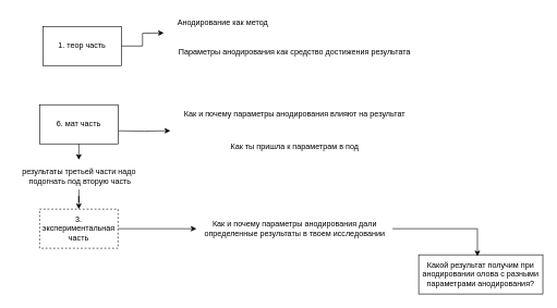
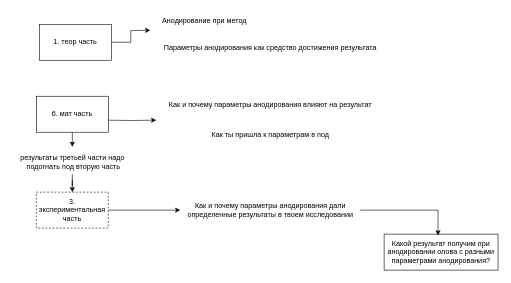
- <mxCell id="9" value="Анодирование как метод" style="text;html=1;align=center;verticalAlign=middle;resizable=0;points=[];autosize=1;strokeColor=none;fillColor=none;" vertex="1" parent="1"><mxGeometry x="260" y="20" width="160" height="30" as="geometry" /></mxCell>
+ <mxCell id="9" value="Анодирование при метод" style="text;html=1;align=center;verticalAlign=middle;resizable=0;points=[];autosize=1;strokeColor=none;fillColor=none;" vertex="1" parent="1"><mxGeometry x="260" y="20" width="160" height="30" as="geometry" /></mxCell>
